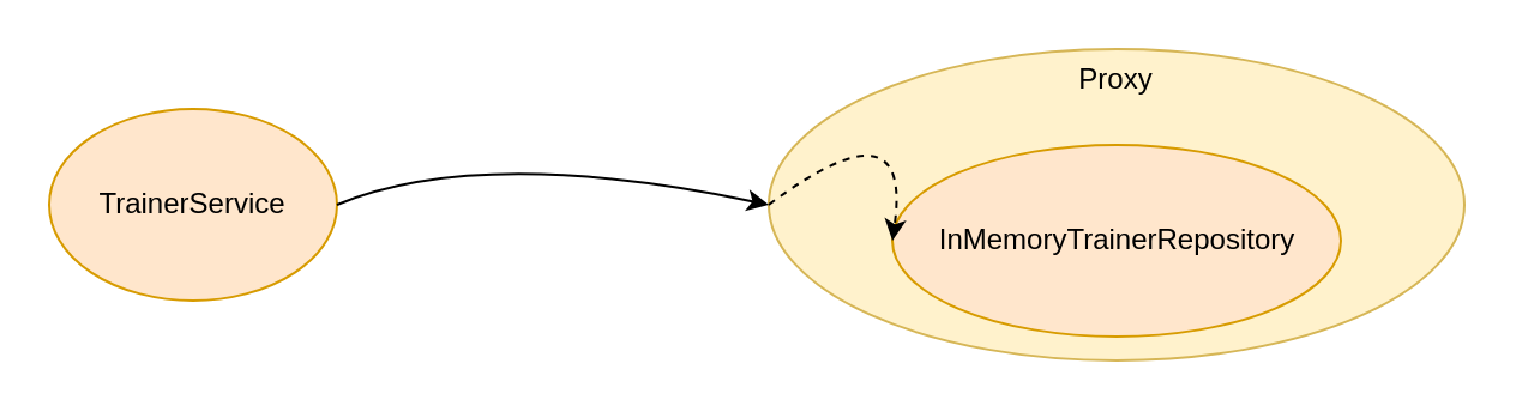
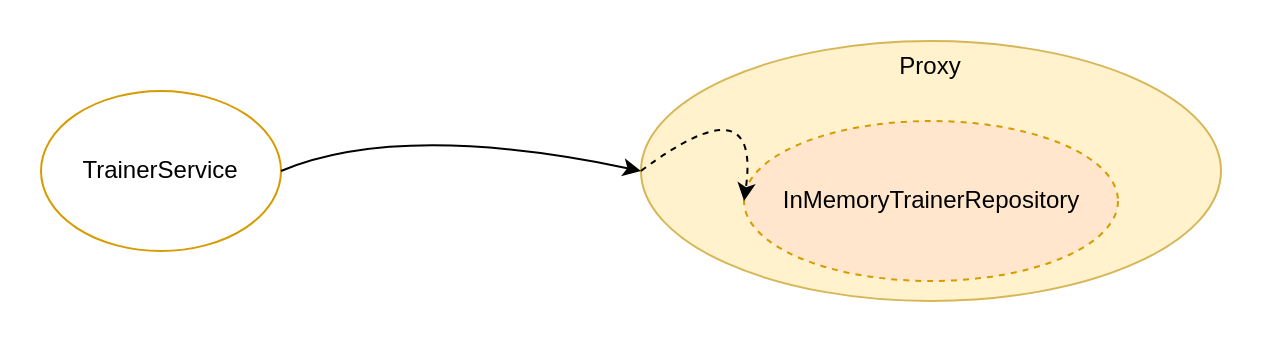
- <mxCell id="4" value="&lt;div&gt;TrainerService&lt;/div&gt;" style="ellipse;whiteSpace=wrap;html=1;fillColor=#ffe6cc;strokeColor=#d79b00;" vertex="1" parent="1"><mxGeometry x="20" y="45" width="120" height="80" as="geometry" /></mxCell>
+ <mxCell id="4" value="&lt;div&gt;TrainerService&lt;/div&gt;" style="ellipse;whiteSpace=wrap;html=1;fillColor=#ffffff;strokeColor=#d79b00;" vertex="1" parent="1"><mxGeometry x="20" y="45" width="120" height="80" as="geometry" /></mxCell>
- <mxCell id="3" value="InMemoryTrainerRepository" style="ellipse;whiteSpace=wrap;html=1;fillColor=#ffe6cc;strokeColor=#d79b00;" vertex="1" parent="1"><mxGeometry x="371.5" y="60" width="187" height="80" as="geometry" /></mxCell>
+ <mxCell id="3" value="InMemoryTrainerRepository" style="ellipse;whiteSpace=wrap;html=1;fillColor=#ffe6cc;strokeColor=#d79b00;dashed=1;" vertex="1" parent="1"><mxGeometry x="371.5" y="60" width="187" height="80" as="geometry" /></mxCell>
